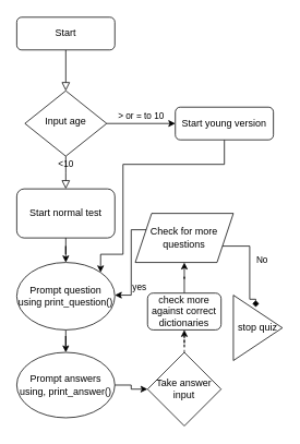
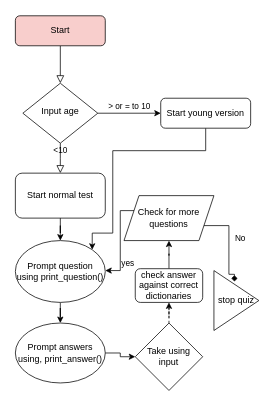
- <mxCell id="3" value="Start" style="rounded=1;whiteSpace=wrap;html=1;fontSize=12;glass=0;strokeWidth=1;shadow=0;" parent="1" vertex="1"><mxGeometry x="20" y="20" width="120" height="40" as="geometry" /></mxCell>
+ <mxCell id="3" value="Start" style="rounded=1;whiteSpace=wrap;html=1;fontSize=12;glass=0;strokeWidth=1;shadow=0;fillColor=#f8cecc;" parent="1" vertex="1"><mxGeometry x="20" y="20" width="120" height="40" as="geometry" /></mxCell>
- <mxCell id="18" value="check more against correct dictionaries" style="rounded=1;whiteSpace=wrap;html=1;" vertex="1" parent="1"><mxGeometry x="180" y="357.5" width="90" height="45" as="geometry" /></mxCell>
+ <mxCell id="18" value="check answer against correct dictionaries" style="rounded=1;whiteSpace=wrap;html=1;" vertex="1" parent="1"><mxGeometry x="180" y="357.5" width="90" height="45" as="geometry" /></mxCell>
- <mxCell id="16" value="Take answer&lt;br&gt;input" style="rhombus;whiteSpace=wrap;html=1;" vertex="1" parent="1"><mxGeometry x="180" y="430" width="90" height="90" as="geometry" /></mxCell>
+ <mxCell id="16" value="Take using&lt;br&gt;input" style="rhombus;whiteSpace=wrap;html=1;" vertex="1" parent="1"><mxGeometry x="180" y="430" width="90" height="90" as="geometry" /></mxCell>
